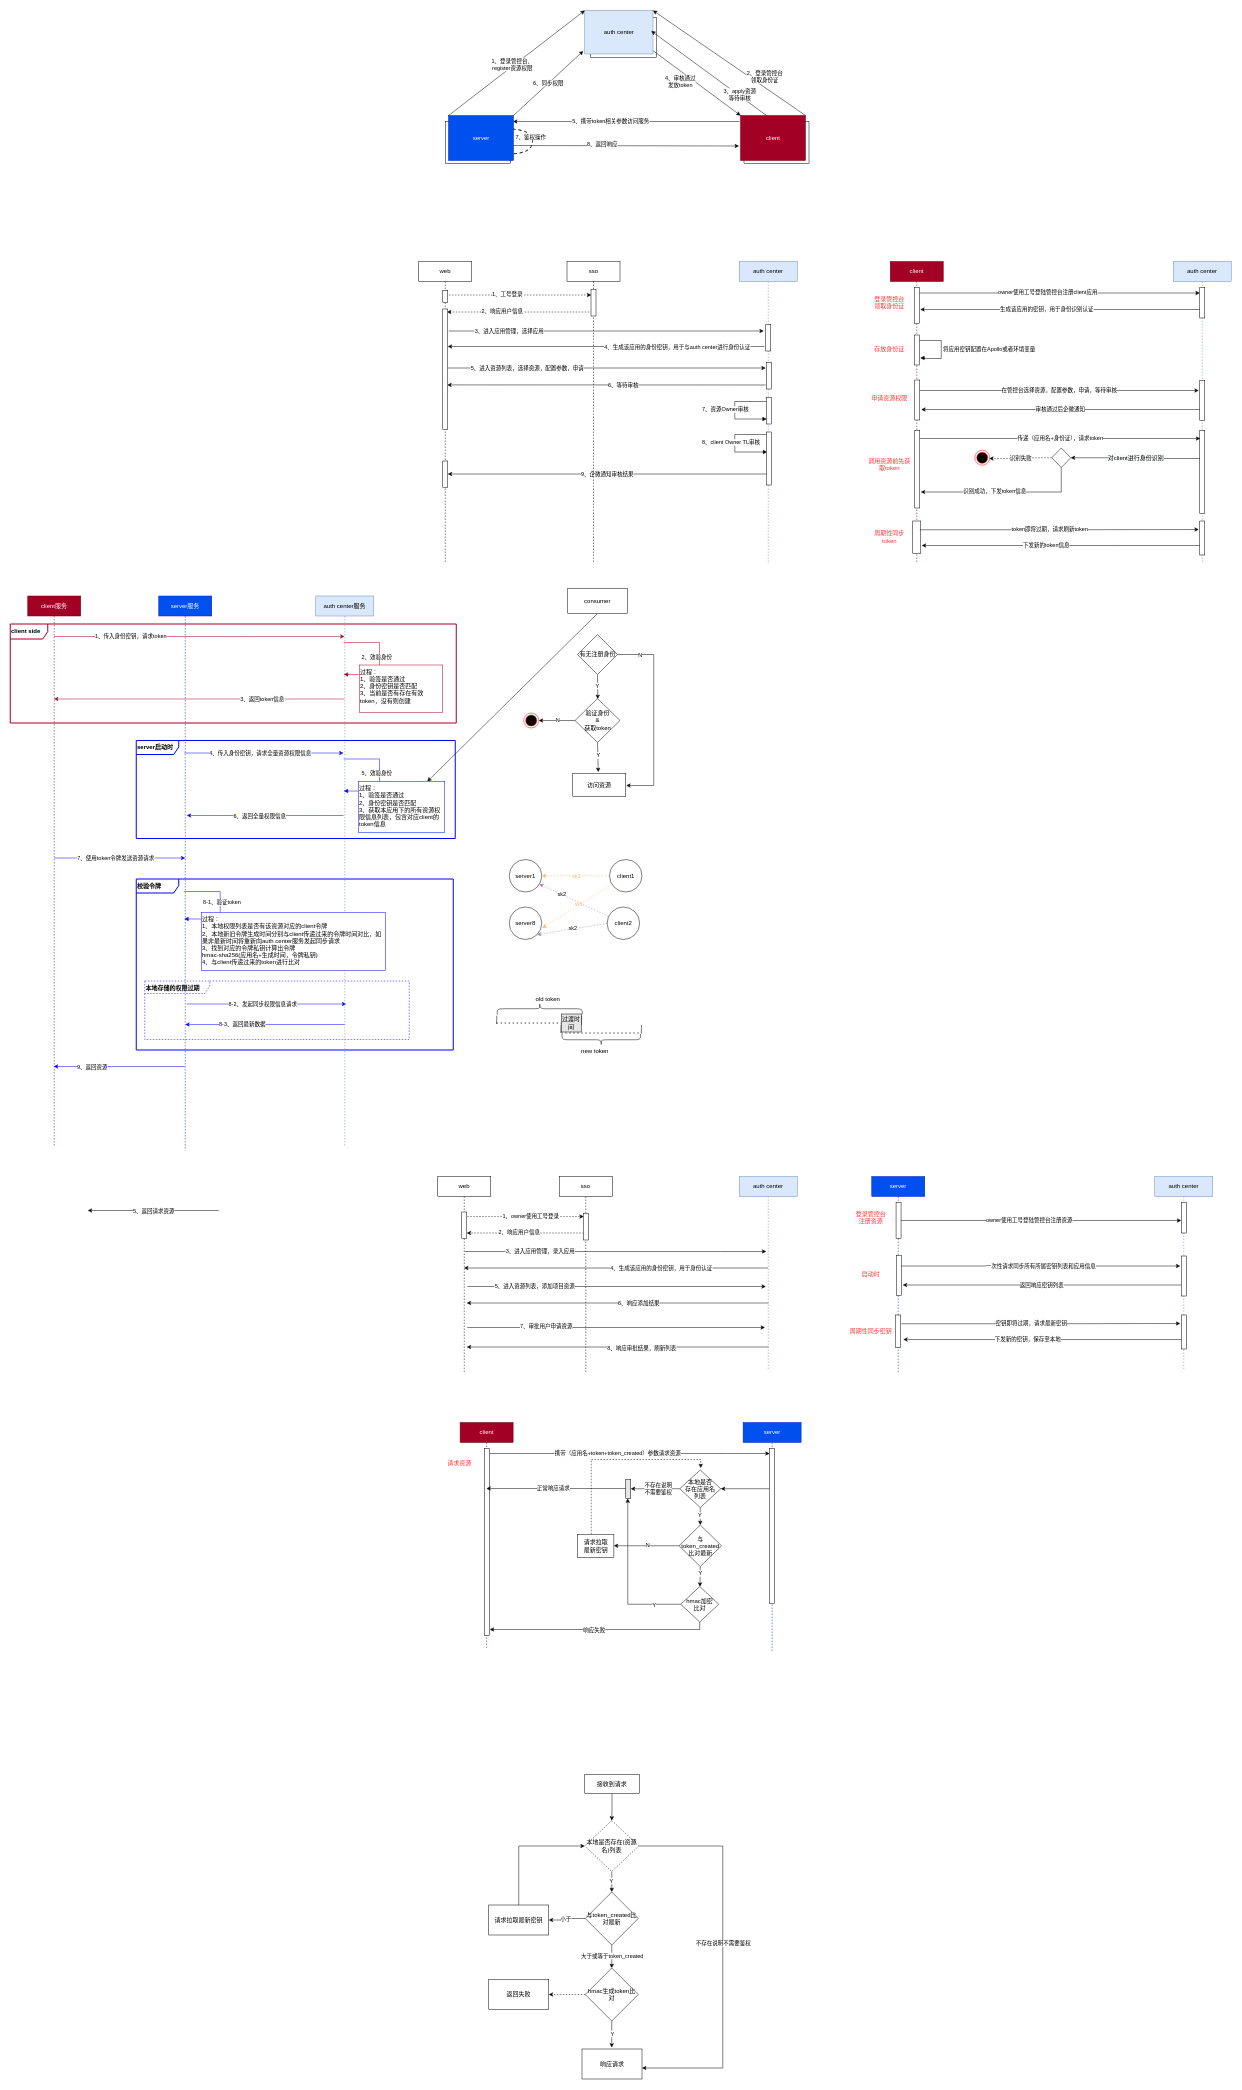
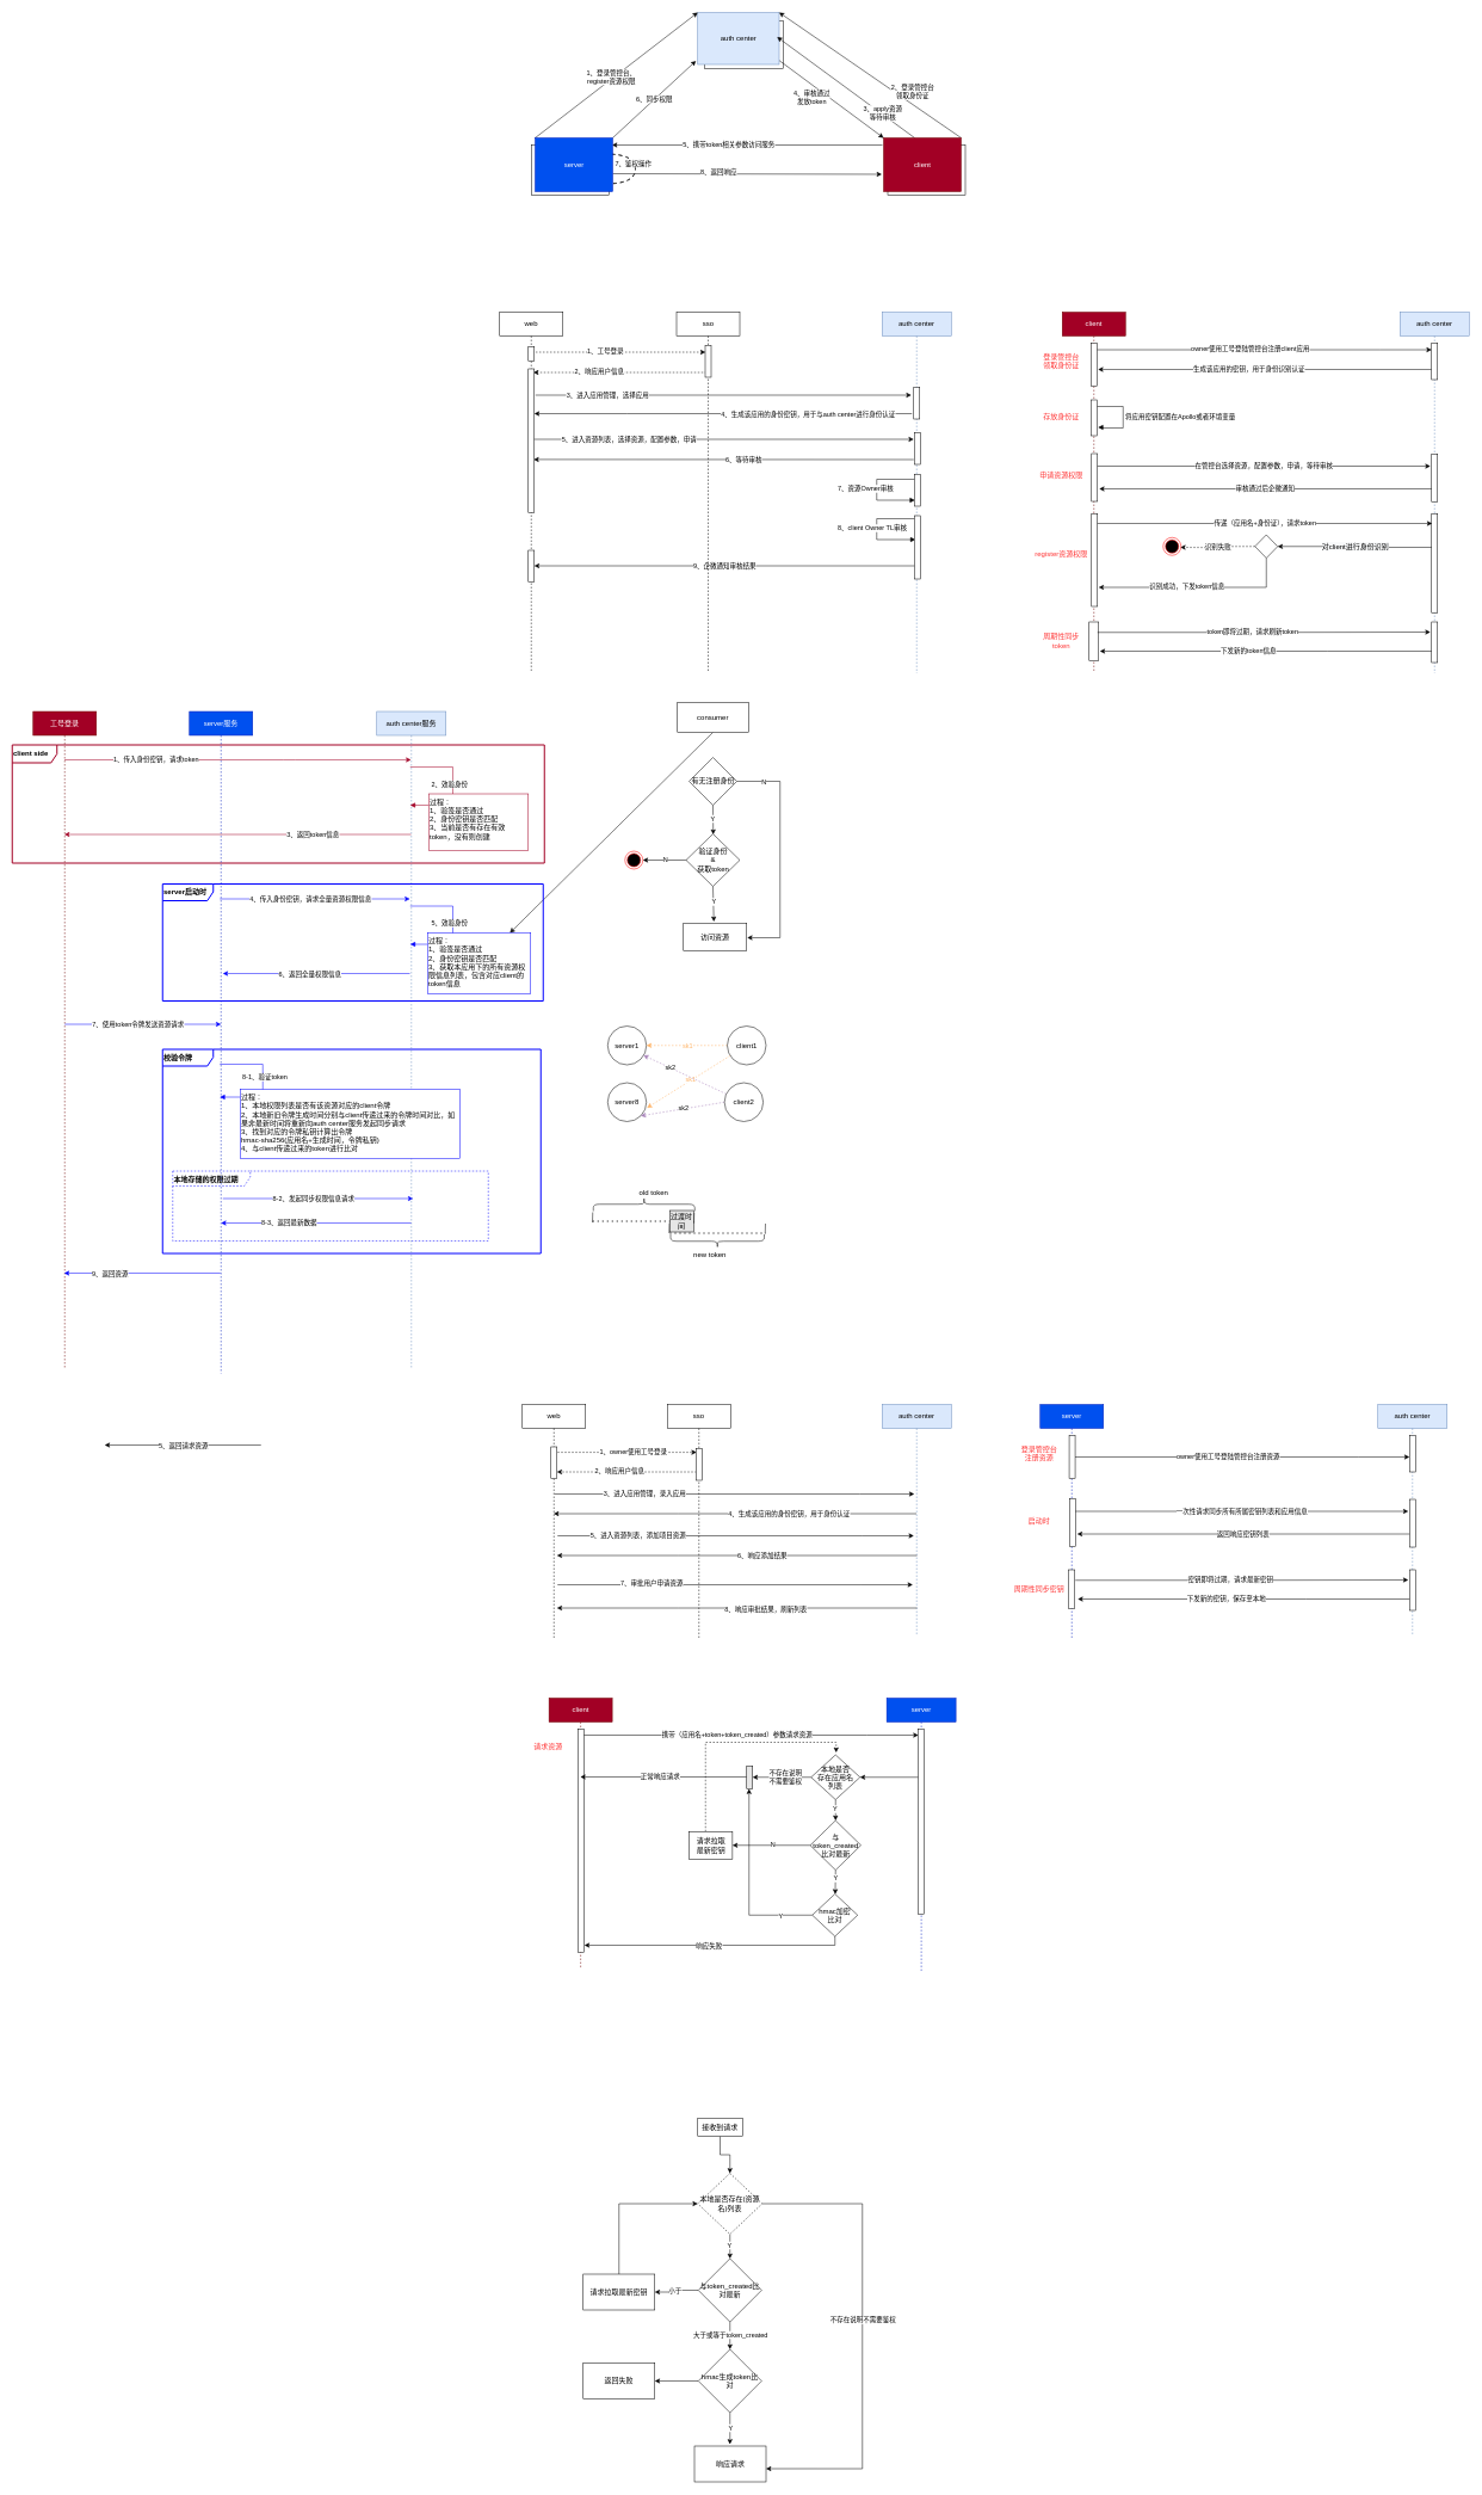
- <mxCell id="177" value="调用资源前先获取token" style="text;html=1;strokeColor=none;fillColor=none;align=center;verticalAlign=middle;whiteSpace=wrap;rounded=0;fontColor=#FF3333;" vertex="1" parent="1"><mxGeometry x="1733" y="910" width="91" height="36" as="geometry" /></mxCell>
+ <mxCell id="177" value="register资源权限" style="text;html=1;strokeColor=none;fillColor=none;align=center;verticalAlign=middle;whiteSpace=wrap;rounded=0;fontColor=#FF3333;" vertex="1" parent="1"><mxGeometry x="1733" y="910" width="91" height="36" as="geometry" /></mxCell>
- <mxCell id="128" value="client服务" style="shape=umlLifeline;perimeter=lifelinePerimeter;whiteSpace=wrap;html=1;container=1;collapsible=0;recursiveResize=0;outlineConnect=0;fillColor=#a20025;strokeColor=#6F0000;fontColor=#ffffff;" vertex="1" parent="1"><mxGeometry x="55" y="1191" width="106" height="1101" as="geometry" /></mxCell>
+ <mxCell id="128" value="工号登录" style="shape=umlLifeline;perimeter=lifelinePerimeter;whiteSpace=wrap;html=1;container=1;collapsible=0;recursiveResize=0;outlineConnect=0;fillColor=#a20025;strokeColor=#6F0000;fontColor=#ffffff;" vertex="1" parent="1"><mxGeometry x="55" y="1191" width="106" height="1101" as="geometry" /></mxCell>
- <mxCell id="63" value="接收到请求" style="rounded=0;whiteSpace=wrap;html=1;fontColor=#000000;strokeColor=#000000;fillColor=#FFFFFF;" parent="1" vertex="1"><mxGeometry x="1169" y="3548" width="109" height="38" as="geometry" /></mxCell>
+ <mxCell id="63" value="接收到请求" style="rounded=0;whiteSpace=wrap;html=1;fontColor=#000000;strokeColor=#000000;fillColor=#FFFFFF;" parent="1" vertex="1"><mxGeometry x="1169" y="3548" width="75" height="30" as="geometry" /></mxCell>
- <mxCell id="76" style="edgeStyle=orthogonalEdgeStyle;rounded=0;orthogonalLoop=1;jettySize=auto;html=1;exitX=0;exitY=0.5;exitDx=0;exitDy=0;entryX=1;entryY=0.5;entryDx=0;entryDy=0;fontColor=#000000;startArrow=none;startFill=0;endSize=6;strokeColor=#000000;dashed=1;" parent="1" source="77" target="78" edge="1"><mxGeometry relative="1" as="geometry" /></mxCell>
+ <mxCell id="76" style="edgeStyle=orthogonalEdgeStyle;rounded=0;orthogonalLoop=1;jettySize=auto;html=1;exitX=0;exitY=0.5;exitDx=0;exitDy=0;entryX=1;entryY=0.5;entryDx=0;entryDy=0;fontColor=#000000;startArrow=none;startFill=0;endSize=6;strokeColor=#000000;" parent="1" source="77" target="78" edge="1"><mxGeometry relative="1" as="geometry" /></mxCell>
